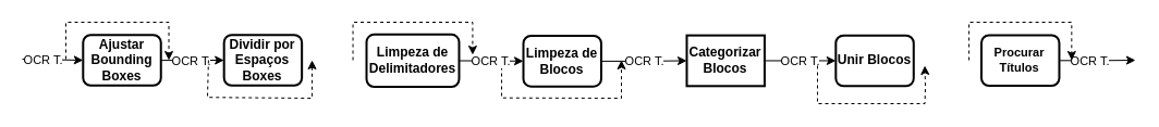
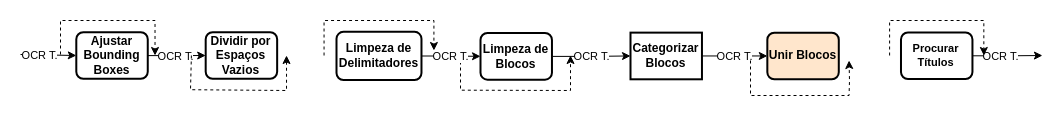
- <mxCell id="18" value="&lt;b&gt;Dividir por Espaços Boxes&lt;/b&gt;" style="rounded=1;whiteSpace=wrap;html=1;absoluteArcSize=1;arcSize=14;strokeWidth=2;" vertex="1" parent="1"><mxGeometry x="205.189" y="31.667" width="71.457" height="46.667" as="geometry" /></mxCell>
+ <mxCell id="18" value="&lt;b&gt;Dividir por Espaços Vazios&lt;/b&gt;" style="rounded=1;whiteSpace=wrap;html=1;absoluteArcSize=1;arcSize=14;strokeWidth=2;" vertex="1" parent="1"><mxGeometry x="205.189" y="31.667" width="71.457" height="46.667" as="geometry" /></mxCell>
- <mxCell id="8" value="&lt;b&gt;Unir Blocos&lt;/b&gt;" style="rounded=1;whiteSpace=wrap;html=1;absoluteArcSize=1;arcSize=14;strokeWidth=2;" parent="1" vertex="1"><mxGeometry x="766.832" y="32.127" width="71.457" height="46.667" as="geometry" /></mxCell>
+ <mxCell id="8" value="&lt;b&gt;Unir Blocos&lt;/b&gt;" style="rounded=1;whiteSpace=wrap;html=1;absoluteArcSize=1;arcSize=14;strokeWidth=2;fillColor=#ffe6cc;" parent="1" vertex="1"><mxGeometry x="766.832" y="32.127" width="71.457" height="46.667" as="geometry" /></mxCell>
